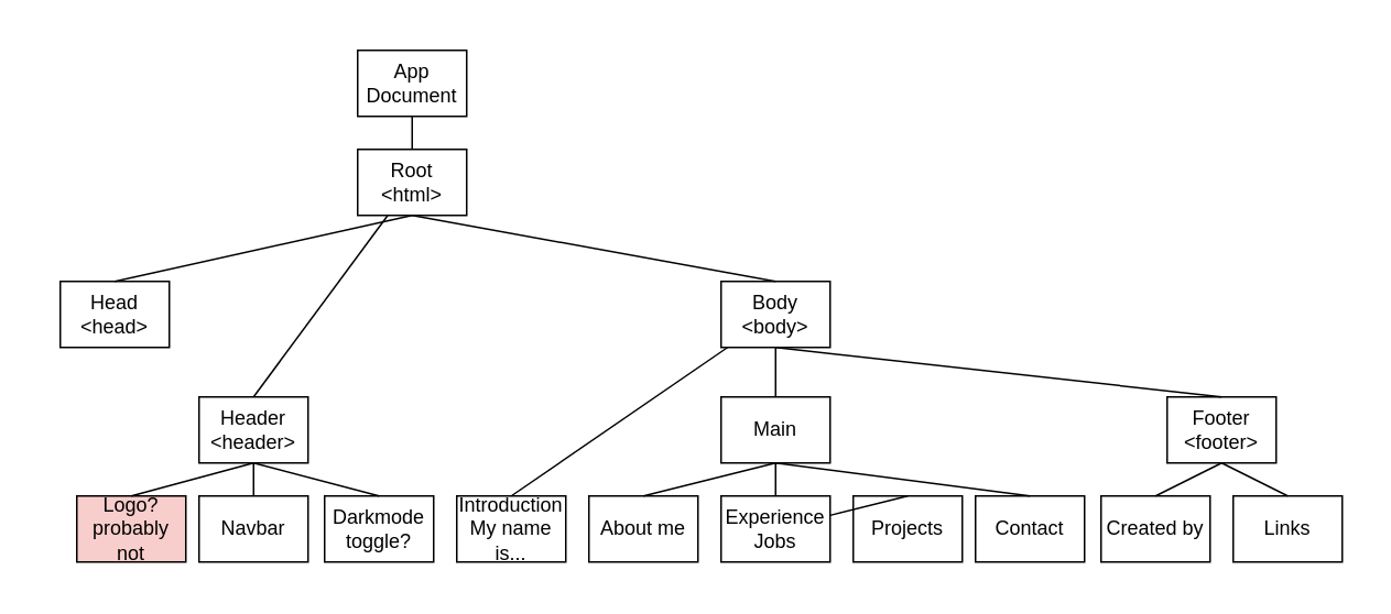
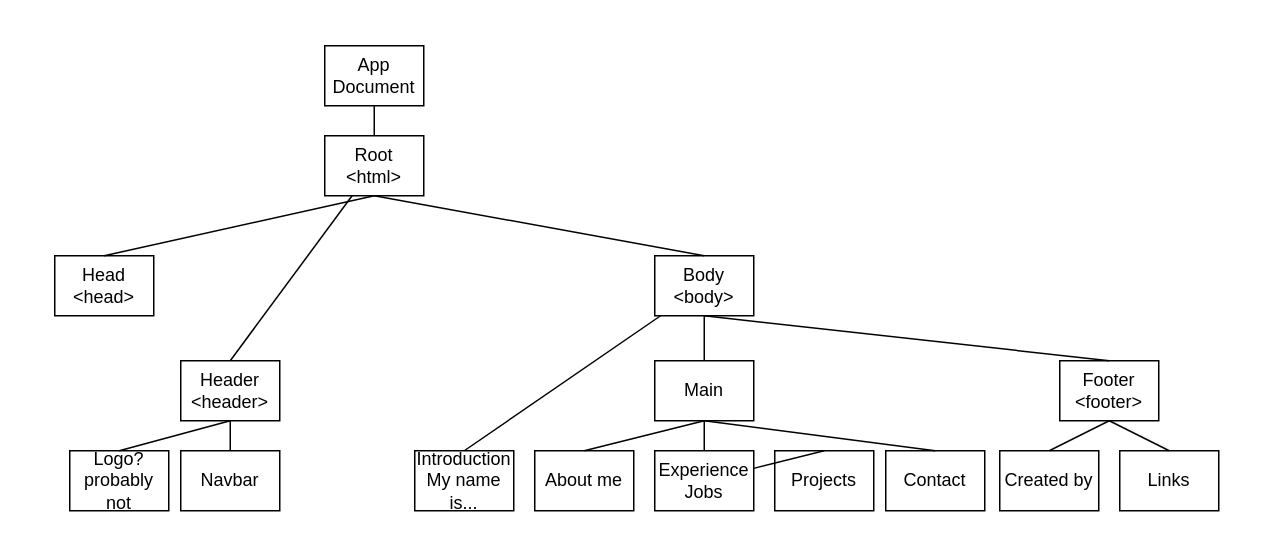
- <mxCell id="20" value="" style="endArrow=none;html=1;rounded=0;exitX=0.5;exitY=1;exitDx=0;exitDy=0;entryX=0.5;entryY=0;entryDx=0;entryDy=0;" parent="1" source="6" target="19" edge="1"><mxGeometry width="50" height="50" relative="1" as="geometry"><mxPoint x="186" y="280" as="sourcePoint" /><mxPoint x="236" y="230" as="targetPoint" /></mxGeometry></mxCell>
- <mxCell id="15" value="Logo?&lt;br&gt;probably not" style="rounded=0;whiteSpace=wrap;html=1;fillColor=#f8cecc;" parent="1" vertex="1"><mxGeometry x="46" y="300" width="66" height="40" as="geometry" /></mxCell>
+ <mxCell id="15" value="Logo?&lt;br&gt;probably not" style="rounded=0;whiteSpace=wrap;html=1;" parent="1" vertex="1"><mxGeometry x="46" y="300" width="66" height="40" as="geometry" /></mxCell>
- <mxCell id="19" value="Darkmode&lt;br&gt;toggle?" style="rounded=0;whiteSpace=wrap;html=1;" parent="1" vertex="1"><mxGeometry x="196" y="300" width="66" height="40" as="geometry" /></mxCell>
